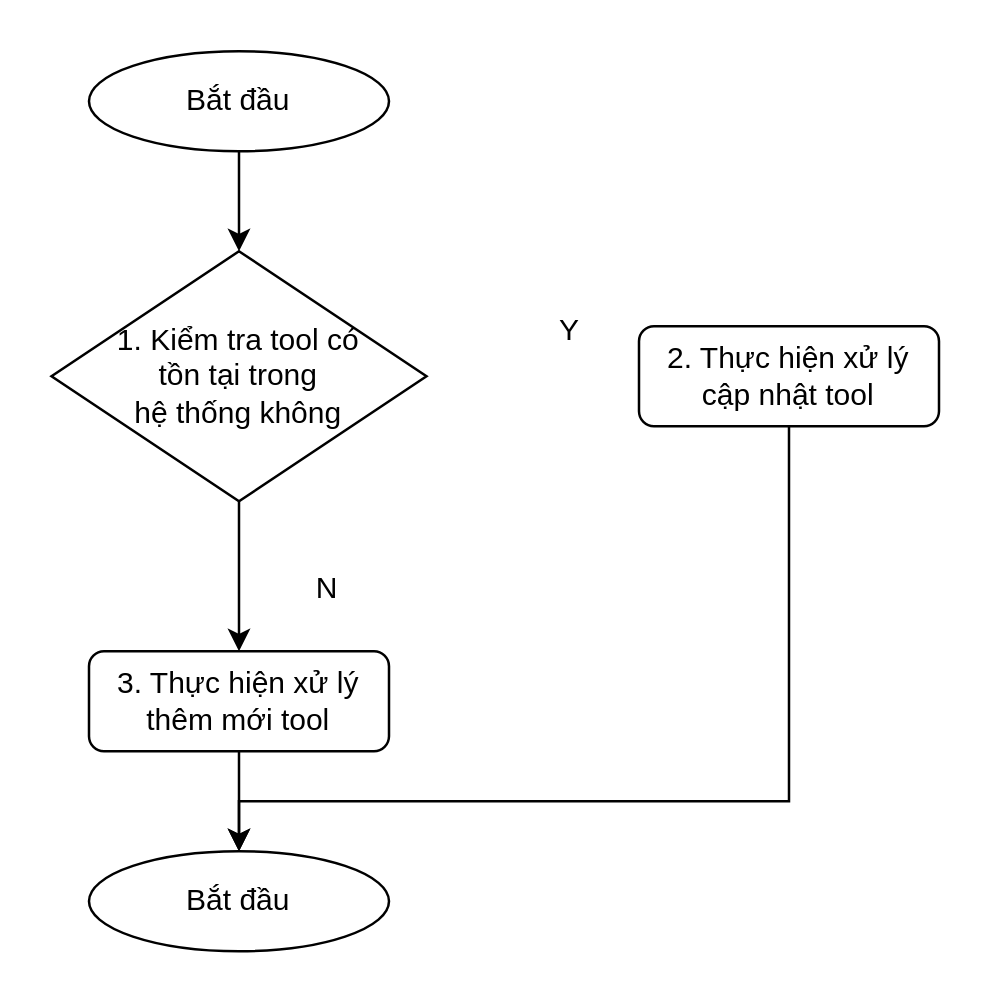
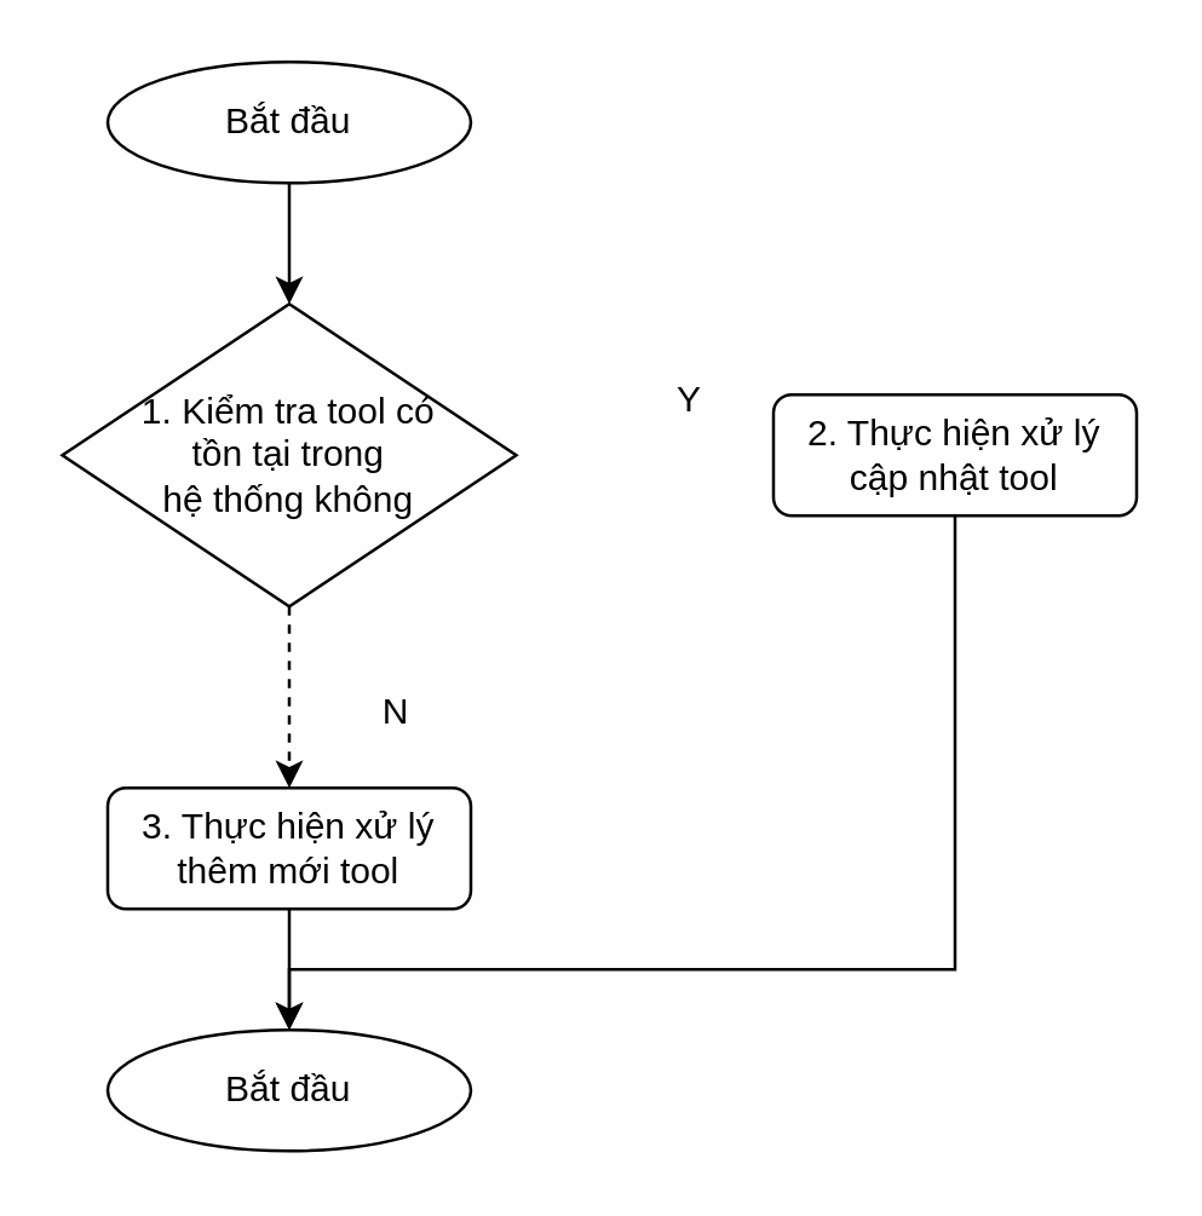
- <mxCell id="6" style="edgeStyle=orthogonalEdgeStyle;rounded=0;orthogonalLoop=1;jettySize=auto;html=1;exitX=0.5;exitY=1;exitDx=0;exitDy=0;entryX=0.5;entryY=0;entryDx=0;entryDy=0;" parent="1" source="7" target="9" edge="1"><mxGeometry relative="1" as="geometry" /></mxCell>
+ <mxCell id="6" style="edgeStyle=orthogonalEdgeStyle;rounded=0;orthogonalLoop=1;jettySize=auto;html=1;exitX=0.5;exitY=1;exitDx=0;exitDy=0;entryX=0.5;entryY=0;entryDx=0;entryDy=0;dashed=1;" parent="1" source="7" target="9" edge="1"><mxGeometry relative="1" as="geometry" /></mxCell>
